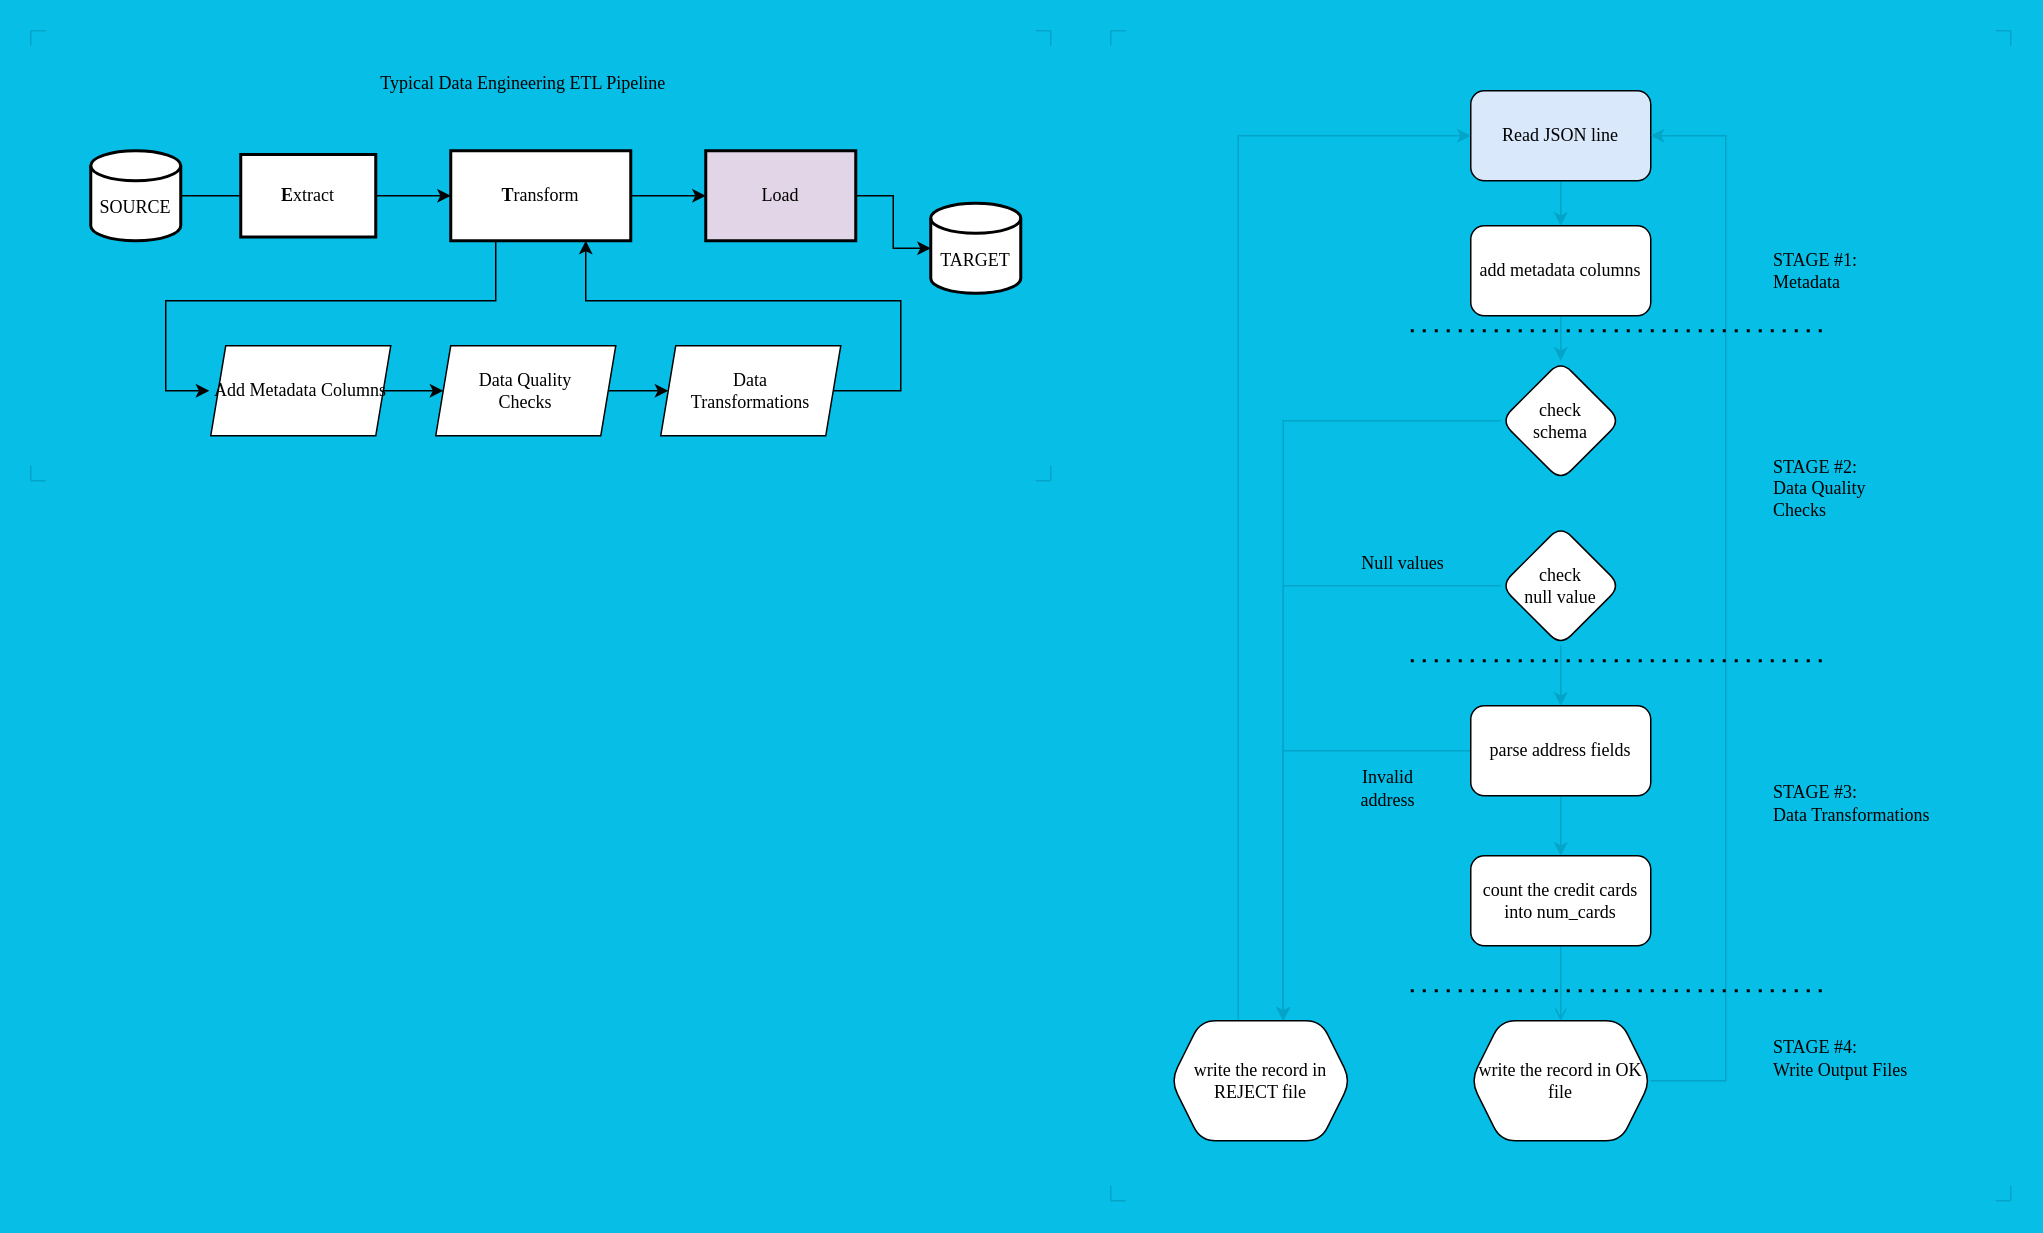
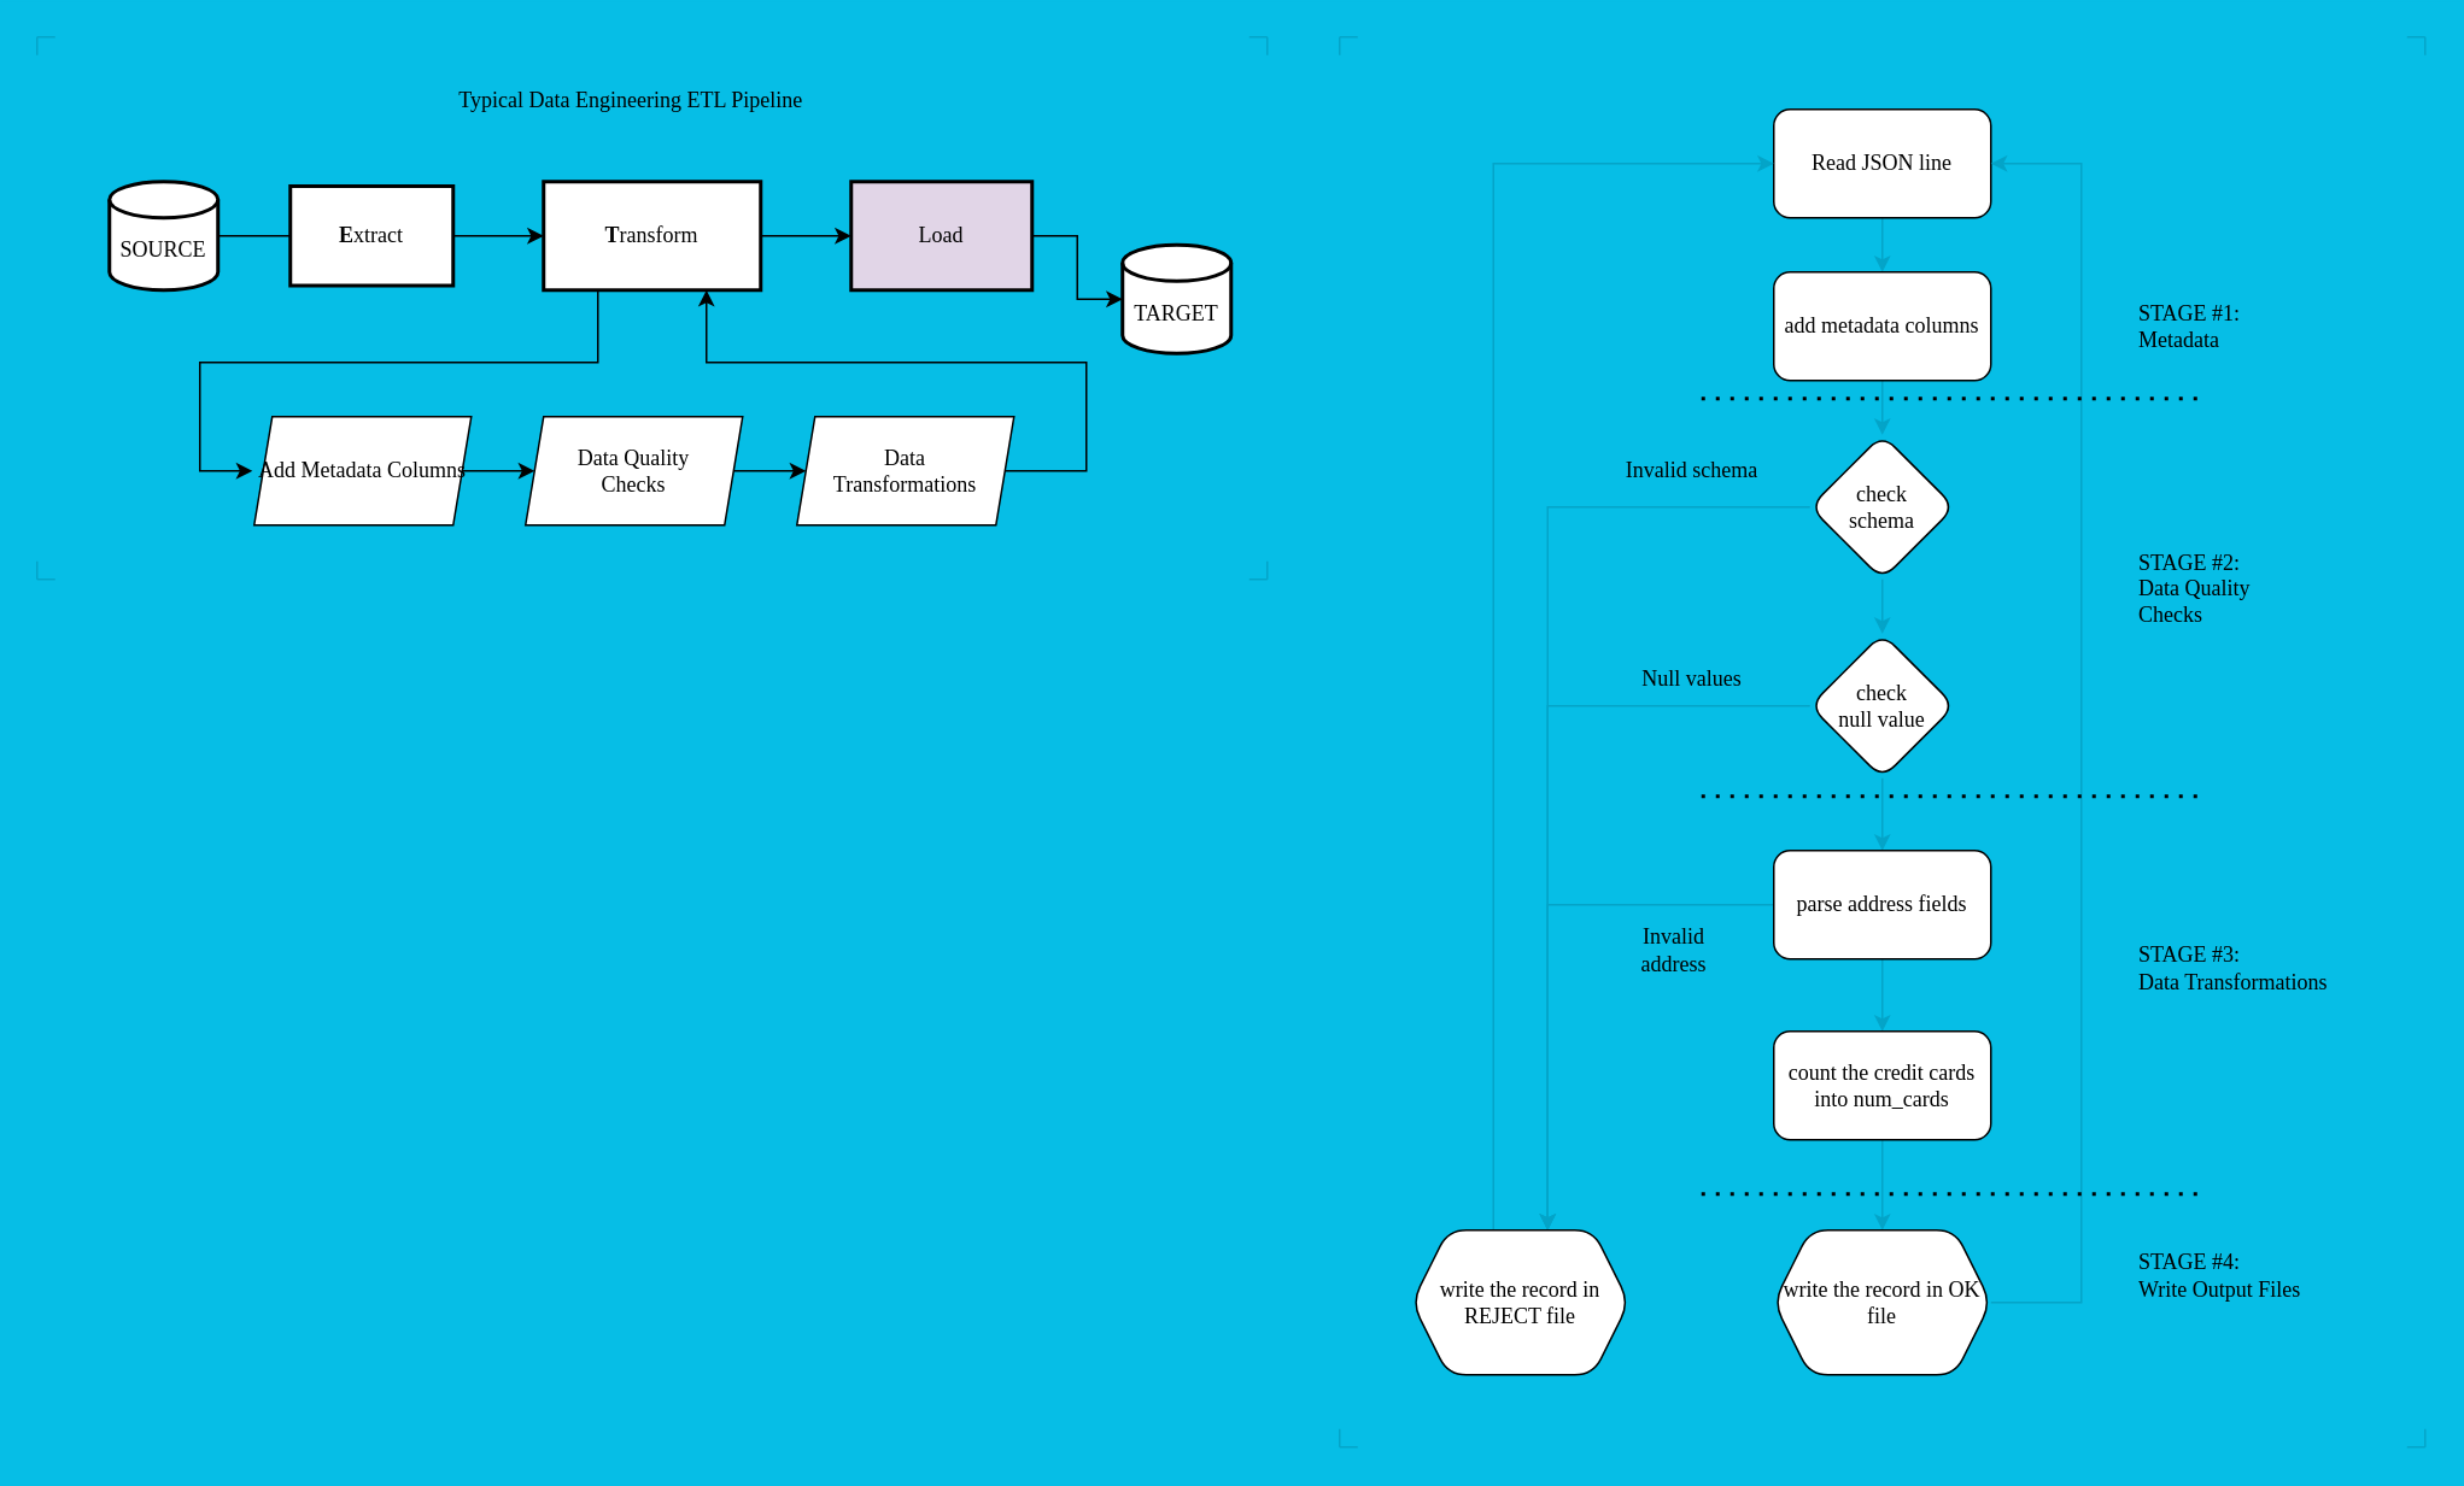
- <mxCell id="32" value="Read JSON line" style="rounded=1;whiteSpace=wrap;html=1;fontFamily=Ubuntu;fontSource=https%3A%2F%2Ffonts.googleapis.com%2Fcss%3Ffamily%3DUbuntu;fontColor=#000000;fillColor=#dae8fc;" vertex="1" parent="1"><mxGeometry x="980" y="60" width="120" height="60" as="geometry" /></mxCell>
+ <mxCell id="32" value="Read JSON line" style="rounded=1;whiteSpace=wrap;html=1;fontFamily=Ubuntu;fontSource=https%3A%2F%2Ffonts.googleapis.com%2Fcss%3Ffamily%3DUbuntu;fontColor=#000000;" vertex="1" parent="1"><mxGeometry x="980" y="60" width="120" height="60" as="geometry" /></mxCell>
+ <mxCell id="50" value="Invalid schema" style="text;html=1;strokeColor=none;fillColor=none;align=center;verticalAlign=middle;whiteSpace=wrap;rounded=0;fontFamily=Ubuntu;fontSource=https%3A%2F%2Ffonts.googleapis.com%2Fcss%3Ffamily%3DUbuntu;fontColor=#000000;" vertex="1" parent="1"><mxGeometry x="870" y="245" width="130" height="30" as="geometry" /></mxCell>
+ <mxCell id="35" value="" style="edgeStyle=orthogonalEdgeStyle;rounded=0;orthogonalLoop=1;jettySize=auto;html=1;fontFamily=Ubuntu;fontSource=https%3A%2F%2Ffonts.googleapis.com%2Fcss%3Ffamily%3DUbuntu;fontColor=#000000;strokeColor=#04A4C8;" edge="1" parent="1" source="37" target="40"><mxGeometry relative="1" as="geometry" /></mxCell>
- <mxCell id="44" value="" style="edgeStyle=orthogonalEdgeStyle;rounded=0;orthogonalLoop=1;jettySize=auto;html=1;fontFamily=Ubuntu;fontSource=https%3A%2F%2Ffonts.googleapis.com%2Fcss%3Ffamily%3DUbuntu;fontColor=#000000;strokeColor=#04A4C8;endArrow=open;" edge="1" parent="1" source="45" target="47"><mxGeometry relative="1" as="geometry" /></mxCell>
+ <mxCell id="44" value="" style="edgeStyle=orthogonalEdgeStyle;rounded=0;orthogonalLoop=1;jettySize=auto;html=1;fontFamily=Ubuntu;fontSource=https%3A%2F%2Ffonts.googleapis.com%2Fcss%3Ffamily%3DUbuntu;fontColor=#000000;strokeColor=#04A4C8;" edge="1" parent="1" source="45" target="47"><mxGeometry relative="1" as="geometry" /></mxCell>
